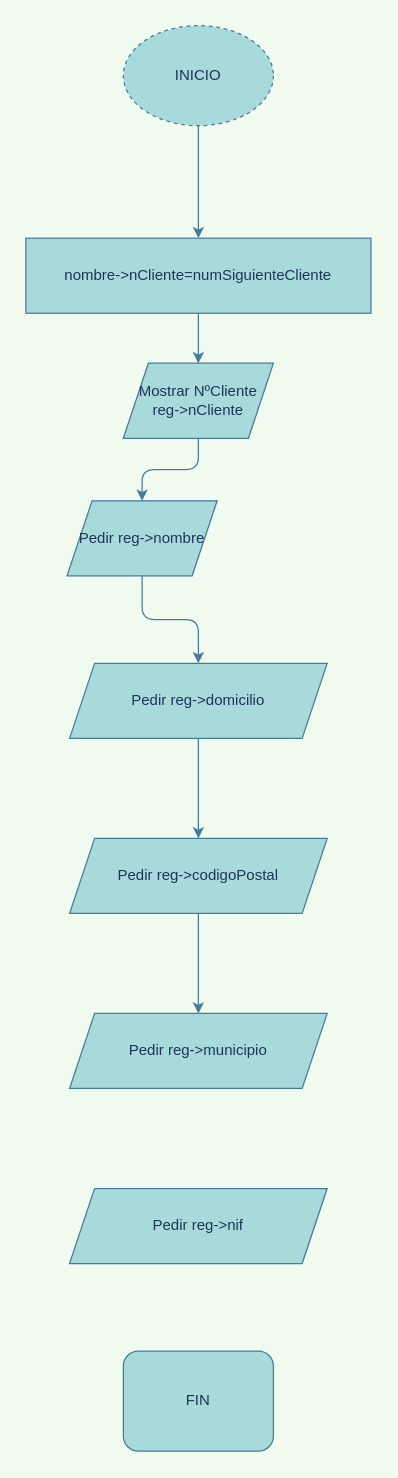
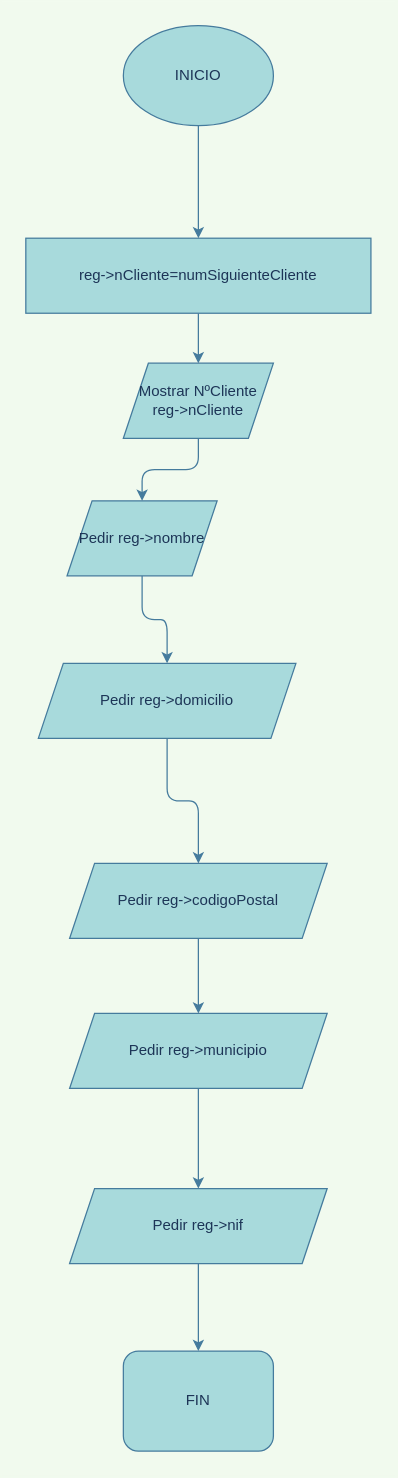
- <mxCell id="3" value="INICIO" style="ellipse;whiteSpace=wrap;html=1;fillColor=#A8DADC;strokeColor=#457B9D;fontColor=#1D3557;dashed=1;" vertex="1" parent="1"><mxGeometry x="98" y="20" width="120" height="80" as="geometry" /></mxCell>
+ <mxCell id="3" value="INICIO" style="ellipse;whiteSpace=wrap;html=1;fillColor=#A8DADC;strokeColor=#457B9D;fontColor=#1D3557;" vertex="1" parent="1"><mxGeometry x="98" y="20" width="120" height="80" as="geometry" /></mxCell>
- <mxCell id="16" value="nombre-&amp;gt;nCliente=numSiguienteCliente" style="whiteSpace=wrap;html=1;fontColor=#1D3557;strokeColor=#457B9D;fillColor=#A8DADC;" vertex="1" parent="1"><mxGeometry x="20" y="190" width="276" height="60" as="geometry" /></mxCell>
+ <mxCell id="16" value="reg-&amp;gt;nCliente=numSiguienteCliente" style="whiteSpace=wrap;html=1;fontColor=#1D3557;strokeColor=#457B9D;fillColor=#A8DADC;" vertex="1" parent="1"><mxGeometry x="20" y="190" width="276" height="60" as="geometry" /></mxCell>
- <mxCell id="7" value="Pedir reg-&amp;gt;domicilio" style="shape=parallelogram;perimeter=parallelogramPerimeter;whiteSpace=wrap;html=1;fixedSize=1;fontColor=#1D3557;strokeColor=#457B9D;fillColor=#A8DADC;" vertex="1" parent="1"><mxGeometry x="55" y="530" width="206" height="60" as="geometry" /></mxCell>
+ <mxCell id="7" value="Pedir reg-&amp;gt;domicilio" style="shape=parallelogram;perimeter=parallelogramPerimeter;whiteSpace=wrap;html=1;fixedSize=1;fontColor=#1D3557;strokeColor=#457B9D;fillColor=#A8DADC;" vertex="1" parent="1"><mxGeometry x="30" y="530" width="206" height="60" as="geometry" /></mxCell>
- <mxCell id="9" value="Pedir reg-&amp;gt;codigoPostal" style="shape=parallelogram;perimeter=parallelogramPerimeter;whiteSpace=wrap;html=1;fixedSize=1;fontColor=#1D3557;strokeColor=#457B9D;fillColor=#A8DADC;" vertex="1" parent="1"><mxGeometry x="55" y="670" width="206" height="60" as="geometry" /></mxCell>
+ <mxCell id="9" value="Pedir reg-&amp;gt;codigoPostal" style="shape=parallelogram;perimeter=parallelogramPerimeter;whiteSpace=wrap;html=1;fixedSize=1;fontColor=#1D3557;strokeColor=#457B9D;fillColor=#A8DADC;" vertex="1" parent="1"><mxGeometry x="55" y="690" width="206" height="60" as="geometry" /></mxCell>
+ <mxCell id="10" value="" style="edgeStyle=orthogonalEdgeStyle;curved=0;rounded=1;sketch=0;orthogonalLoop=1;jettySize=auto;html=1;strokeColor=#457B9D;fillColor=#A8DADC;fontColor=#1D3557;" edge="1" parent="1" source="11" target="13"><mxGeometry relative="1" as="geometry" /></mxCell>
+ <mxCell id="12" value="" style="edgeStyle=orthogonalEdgeStyle;curved=0;rounded=1;sketch=0;orthogonalLoop=1;jettySize=auto;html=1;strokeColor=#457B9D;fillColor=#A8DADC;fontColor=#1D3557;" edge="1" parent="1" source="13" target="14"><mxGeometry relative="1" as="geometry" /></mxCell>
